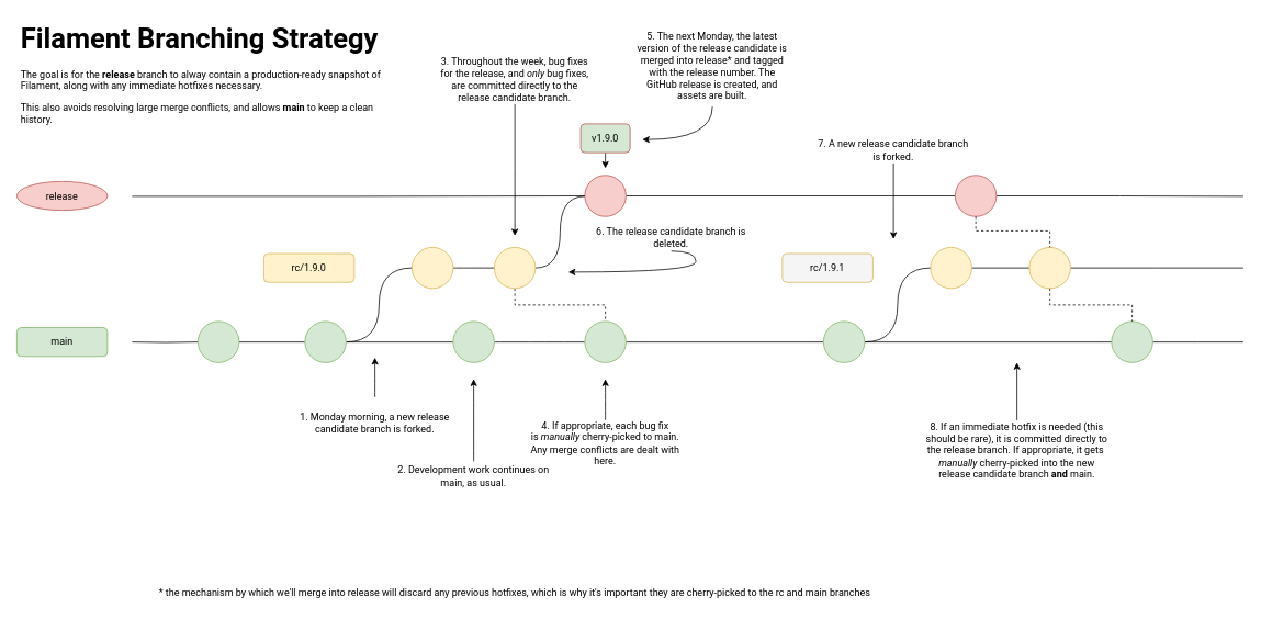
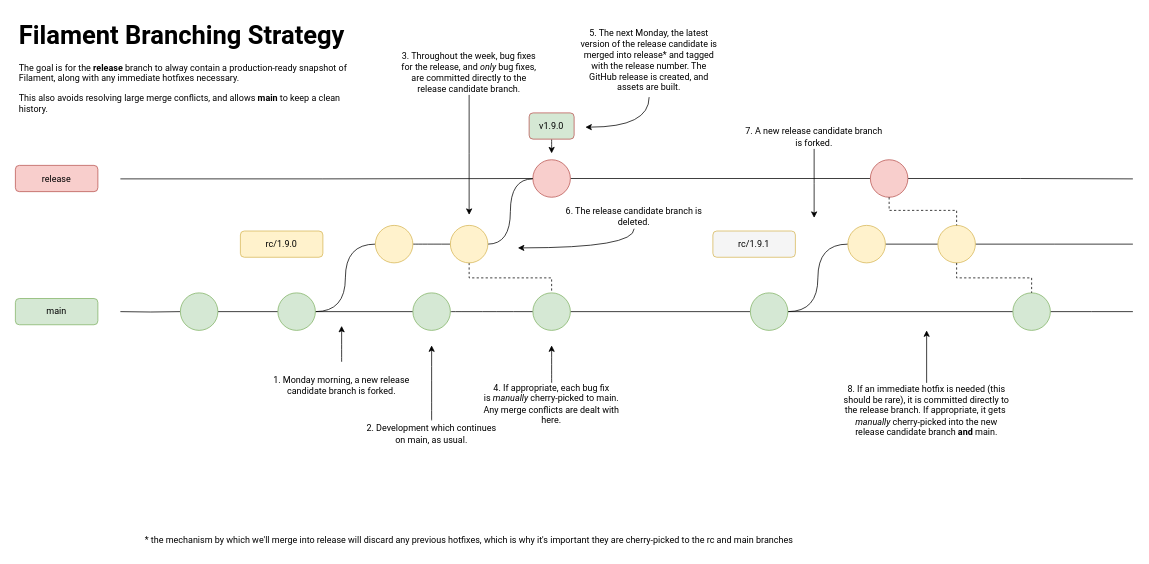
- <mxCell id="40" value="release" style="ellipse;whiteSpace=wrap;html=1;fontFamily=Roboto;fillColor=#f8cecc;strokeColor=#b85450;" vertex="1" parent="1"><mxGeometry x="20" y="220" width="110" height="35" as="geometry" /></mxCell>
+ <mxCell id="40" value="release" style="rounded=1;whiteSpace=wrap;html=1;fontFamily=Roboto;fillColor=#f8cecc;strokeColor=#b85450;" vertex="1" parent="1"><mxGeometry x="20" y="220" width="110" height="35" as="geometry" /></mxCell>
- <mxCell id="39" value="6. The release candidate branch is deleted." style="text;html=1;strokeColor=none;fillColor=none;align=center;verticalAlign=middle;whiteSpace=wrap;rounded=0;fontFamily=Roboto;" vertex="1" parent="1"><mxGeometry x="720" y="271.5" width="190" height="33" as="geometry" /></mxCell>
+ <mxCell id="39" value="6. The release candidate branch is deleted." style="text;html=1;strokeColor=none;fillColor=none;align=center;verticalAlign=middle;whiteSpace=wrap;rounded=0;fontFamily=Roboto;" vertex="1" parent="1"><mxGeometry x="750" y="271.5" width="190" height="33" as="geometry" /></mxCell>
- <mxCell id="31" value="2. Development work continues on main, as usual." style="text;html=1;strokeColor=none;fillColor=none;align=center;verticalAlign=middle;whiteSpace=wrap;rounded=0;fontFamily=Roboto;" parent="1" vertex="1"><mxGeometry x="480" y="553" width="190" height="50" as="geometry" /></mxCell>
+ <mxCell id="31" value="2. Development which continues on main, as usual." style="text;html=1;strokeColor=none;fillColor=none;align=center;verticalAlign=middle;whiteSpace=wrap;rounded=0;fontFamily=Roboto;" parent="1" vertex="1"><mxGeometry x="480" y="553" width="190" height="50" as="geometry" /></mxCell>
